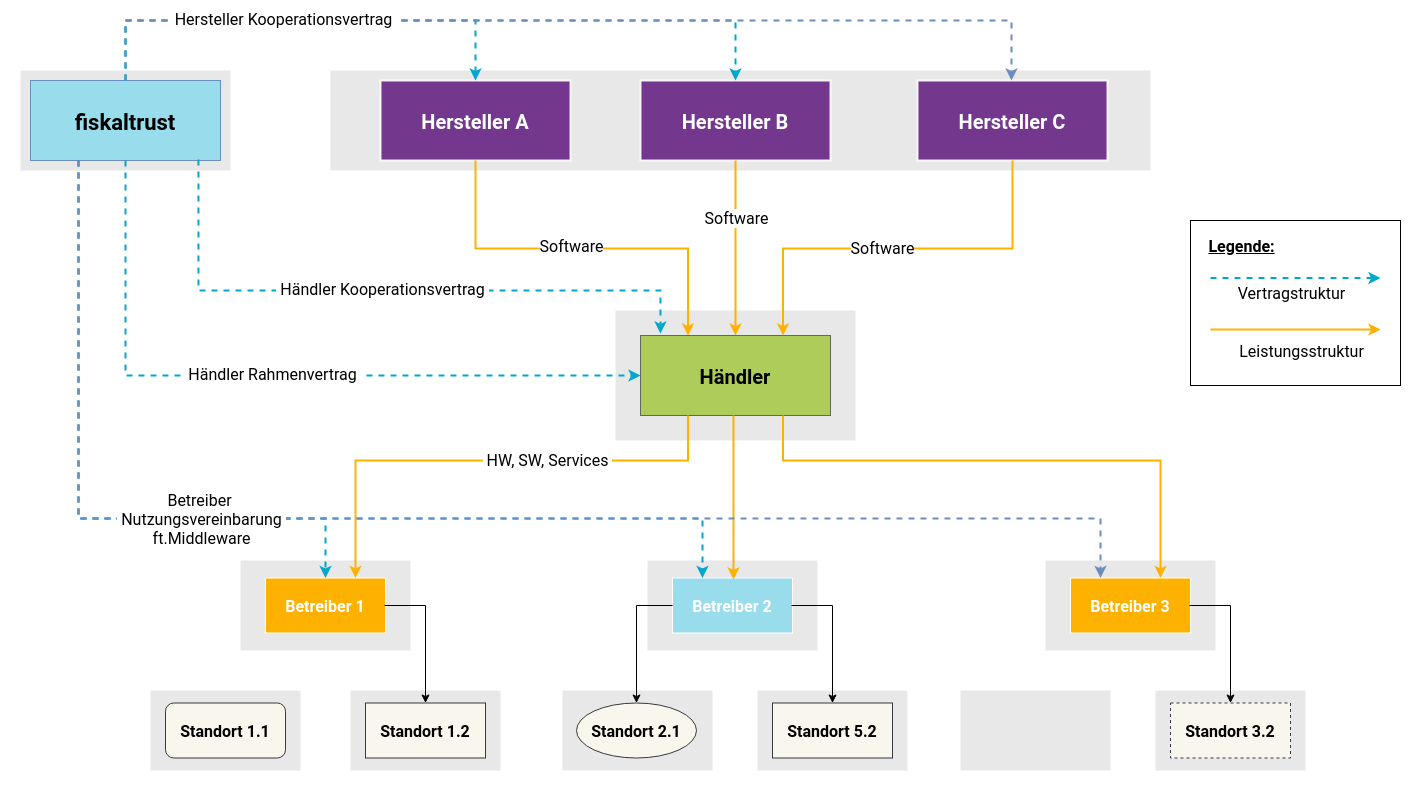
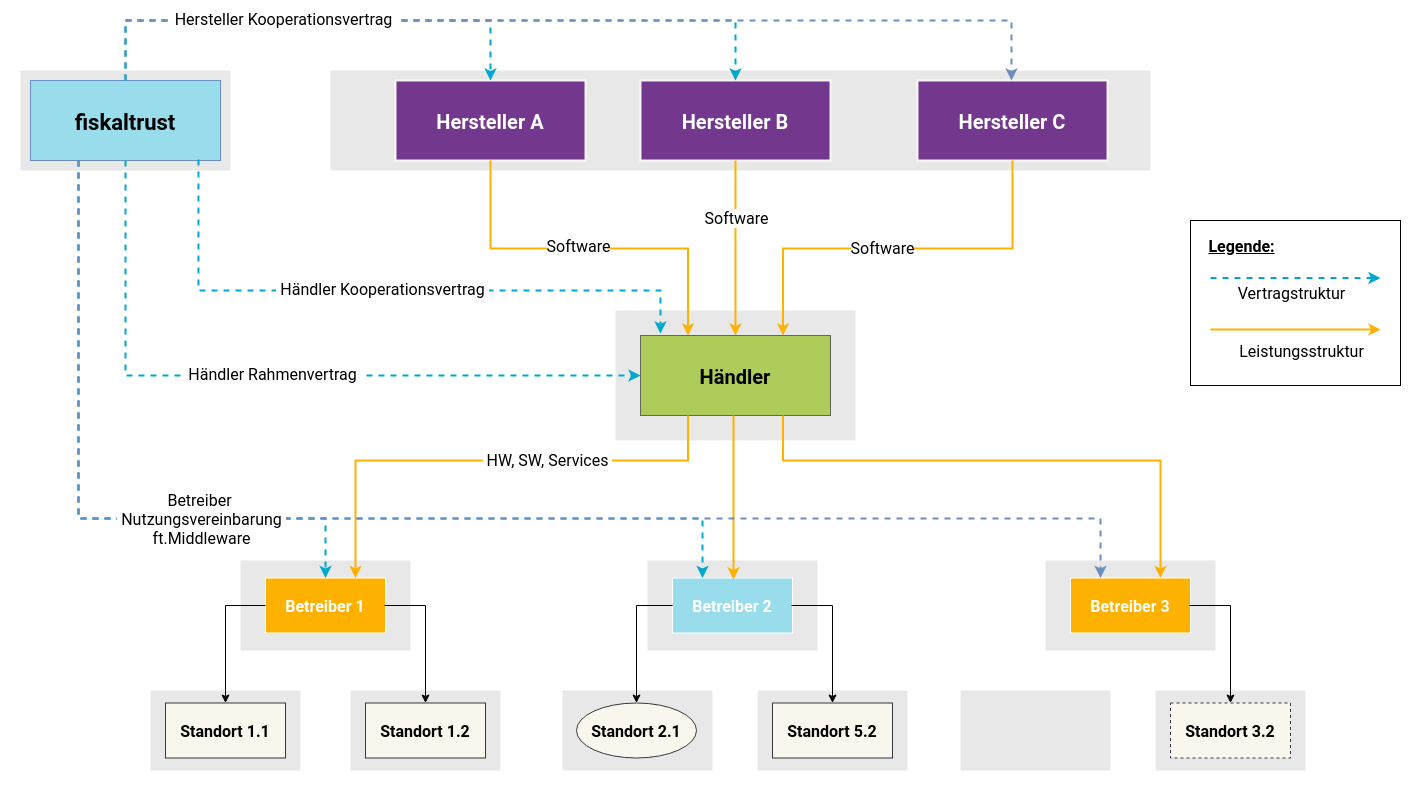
- <mxCell id="9" value="Hersteller A" style="rounded=0;gradientColor=none;fontColor=#FFFFFF;fontStyle=1;fontFamily=Roboto;fontSize=20;fillColor=#672483;opacity=90;strokeColor=#FFFFFF;strokeWidth=2;fontSource=https%3A%2F%2Ffonts.googleapis.com%2Fcss%3Ffamily%3DRoboto;" parent="1" vertex="1"><mxGeometry x="380" y="80" width="190" height="80" as="geometry" /></mxCell>
+ <mxCell id="9" value="Hersteller A" style="rounded=0;gradientColor=none;fontColor=#FFFFFF;fontStyle=1;fontFamily=Roboto;fontSize=20;fillColor=#672483;opacity=90;strokeColor=#FFFFFF;strokeWidth=2;fontSource=https%3A%2F%2Ffonts.googleapis.com%2Fcss%3Ffamily%3DRoboto;" parent="1" vertex="1"><mxGeometry x="395" y="80" width="190" height="80" as="geometry" /></mxCell>
+ <mxCell id="32" value="" style="edgeStyle=elbowEdgeStyle;elbow=vertical;strokeWidth=1;rounded=0;fontColor=#3399FF;fillColor=#dae8fc;entryX=0.5;entryY=0;entryDx=0;entryDy=0;exitX=0;exitY=0.5;exitDx=0;exitDy=0;" parent="1" source="25" target="30" edge="1"><mxGeometry x="319" y="335.5" width="100" height="100" as="geometry"><mxPoint x="230" y="605" as="sourcePoint" /><mxPoint x="265" y="820" as="targetPoint" /><Array as="points"><mxPoint x="190" y="605" /></Array></mxGeometry></mxCell>
- <mxCell id="30" value="Standort 1.1" style="fillColor=#f9f7ed;fontStyle=1;fontFamily=Roboto;fontSize=16;strokeColor=#36393d;fontSource=https%3A%2F%2Ffonts.googleapis.com%2Fcss%3Ffamily%3DRoboto;rounded=1;" parent="1" vertex="1"><mxGeometry x="165" y="702.5" width="120" height="55" as="geometry" /></mxCell>
+ <mxCell id="30" value="Standort 1.1" style="rounded=0;fillColor=#f9f7ed;fontStyle=1;fontFamily=Roboto;fontSize=16;strokeColor=#36393d;fontSource=https%3A%2F%2Ffonts.googleapis.com%2Fcss%3Ffamily%3DRoboto;" parent="1" vertex="1"><mxGeometry x="165" y="702.5" width="120" height="55" as="geometry" /></mxCell>
